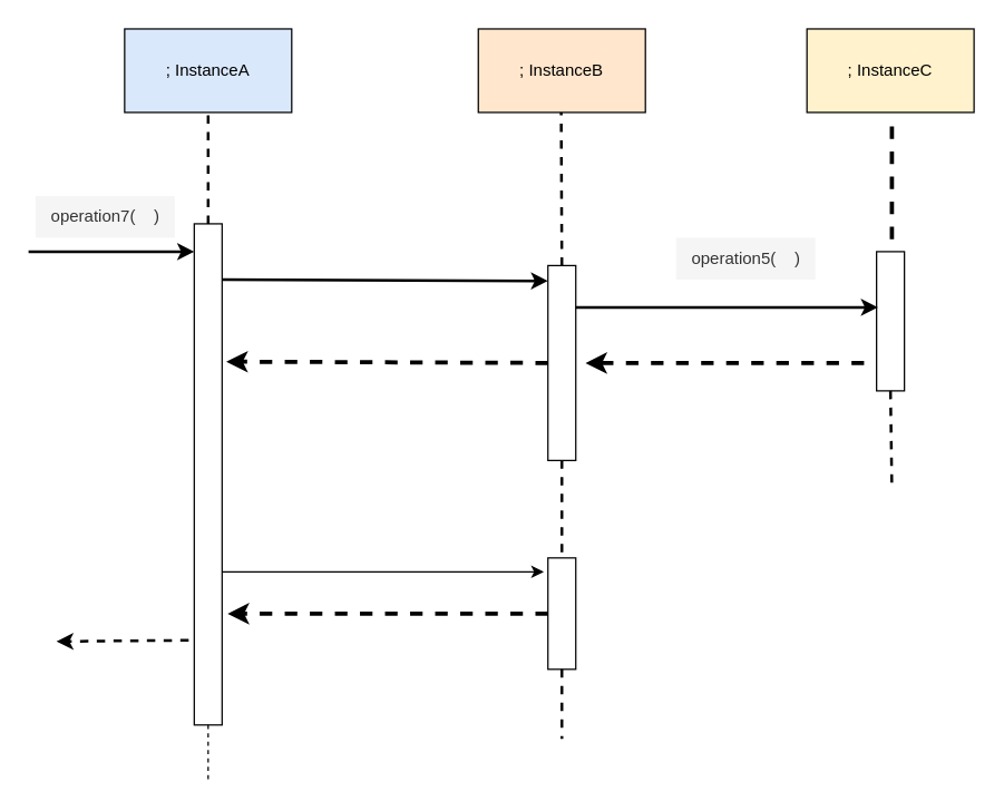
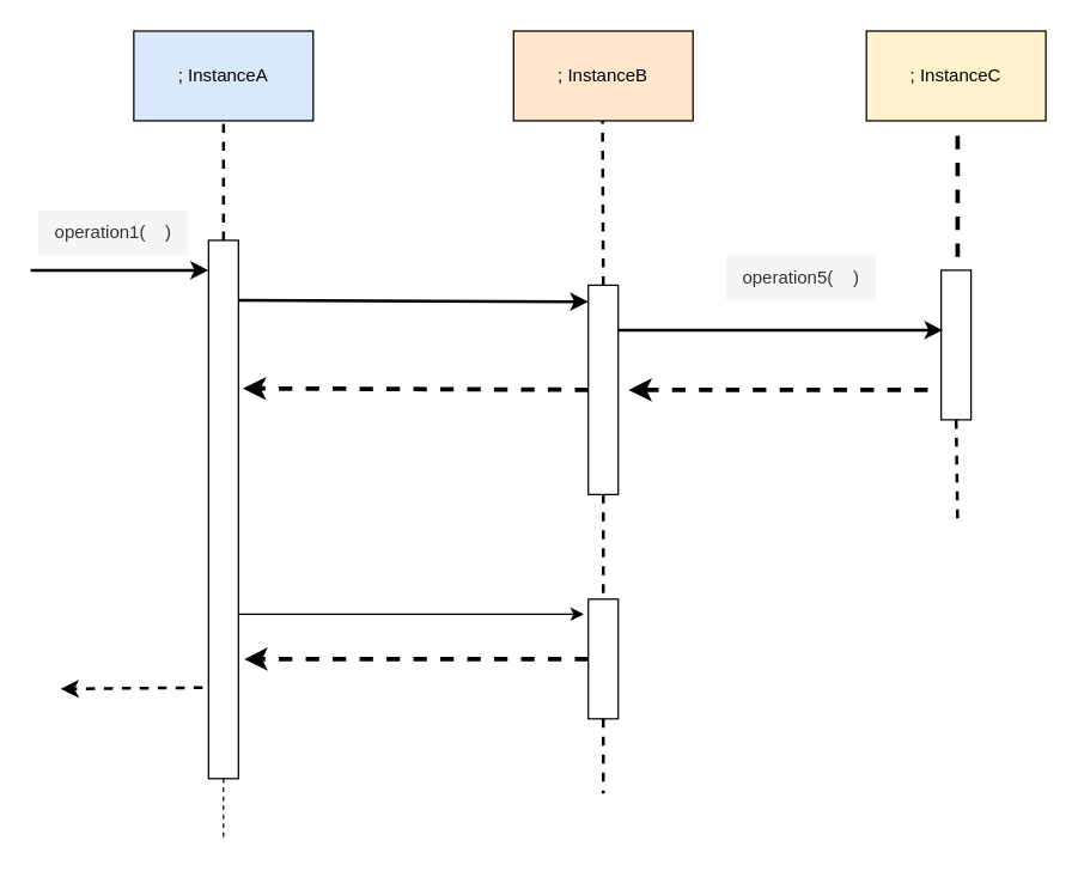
- <mxCell id="7" value="operation7(&amp;nbsp; &amp;nbsp; )" style="text;html=1;align=center;verticalAlign=middle;resizable=0;points=[];autosize=1;strokeColor=none;fillColor=#f5f5f5;fontColor=#333333;" vertex="1" parent="1"><mxGeometry x="25" y="140" width="100" height="30" as="geometry" /></mxCell>
+ <mxCell id="7" value="operation1(&amp;nbsp; &amp;nbsp; )" style="text;html=1;align=center;verticalAlign=middle;resizable=0;points=[];autosize=1;strokeColor=none;fillColor=#f5f5f5;fontColor=#333333;" vertex="1" parent="1"><mxGeometry x="25" y="140" width="100" height="30" as="geometry" /></mxCell>
